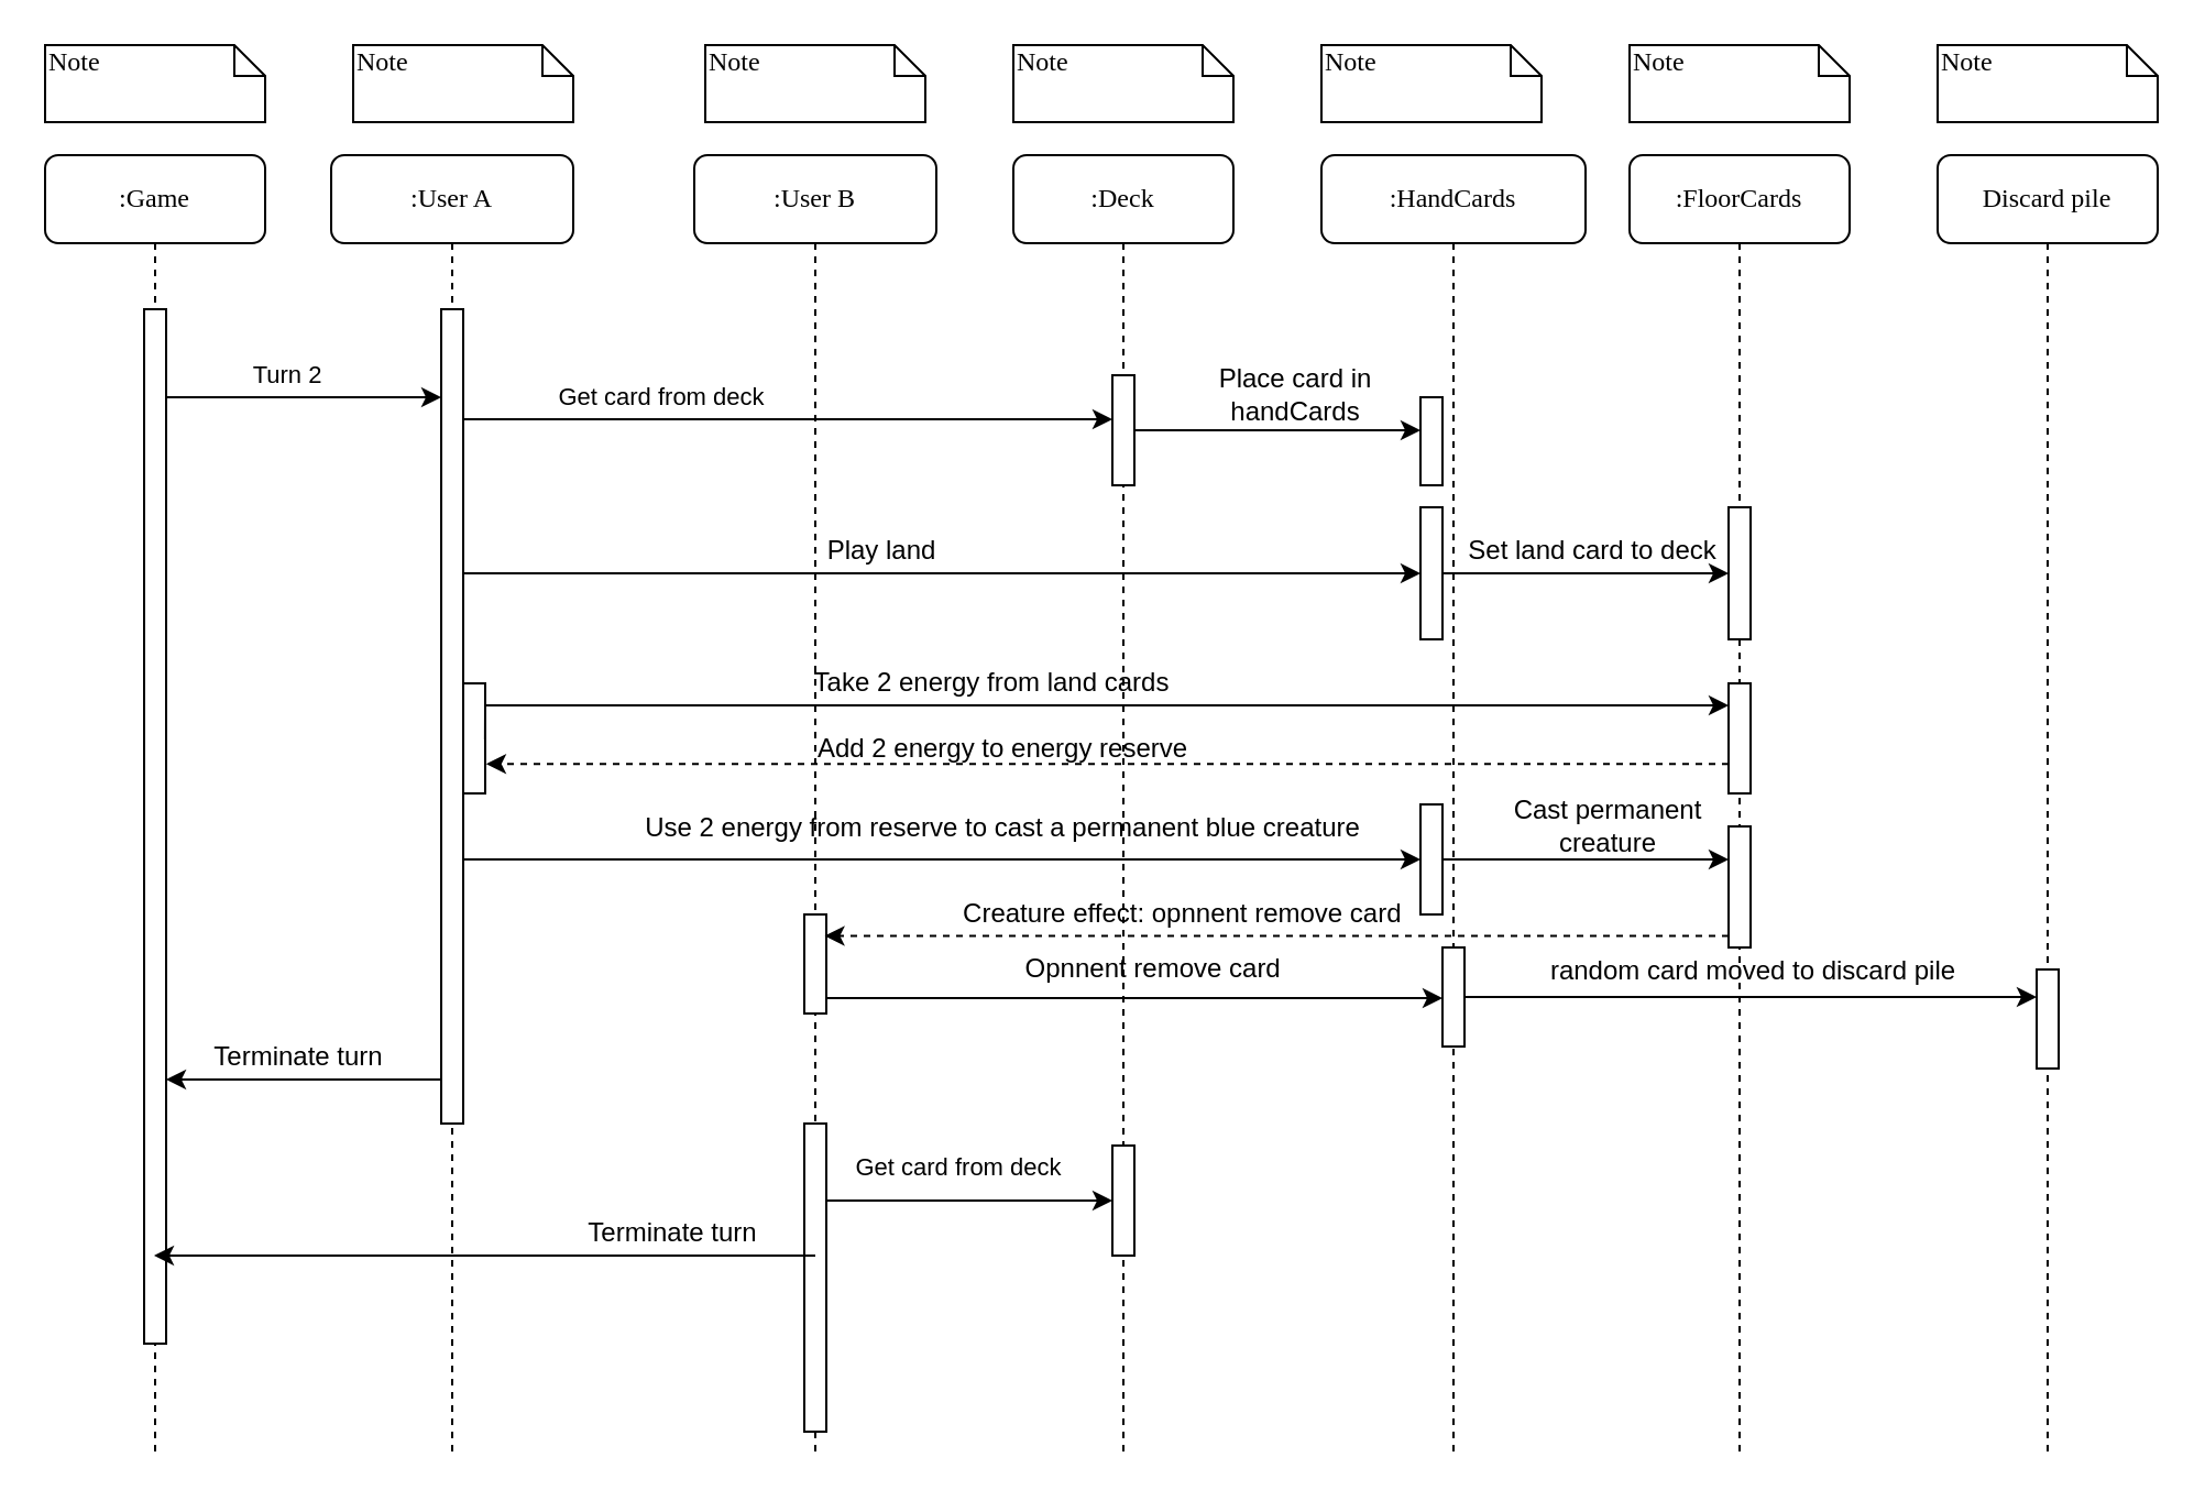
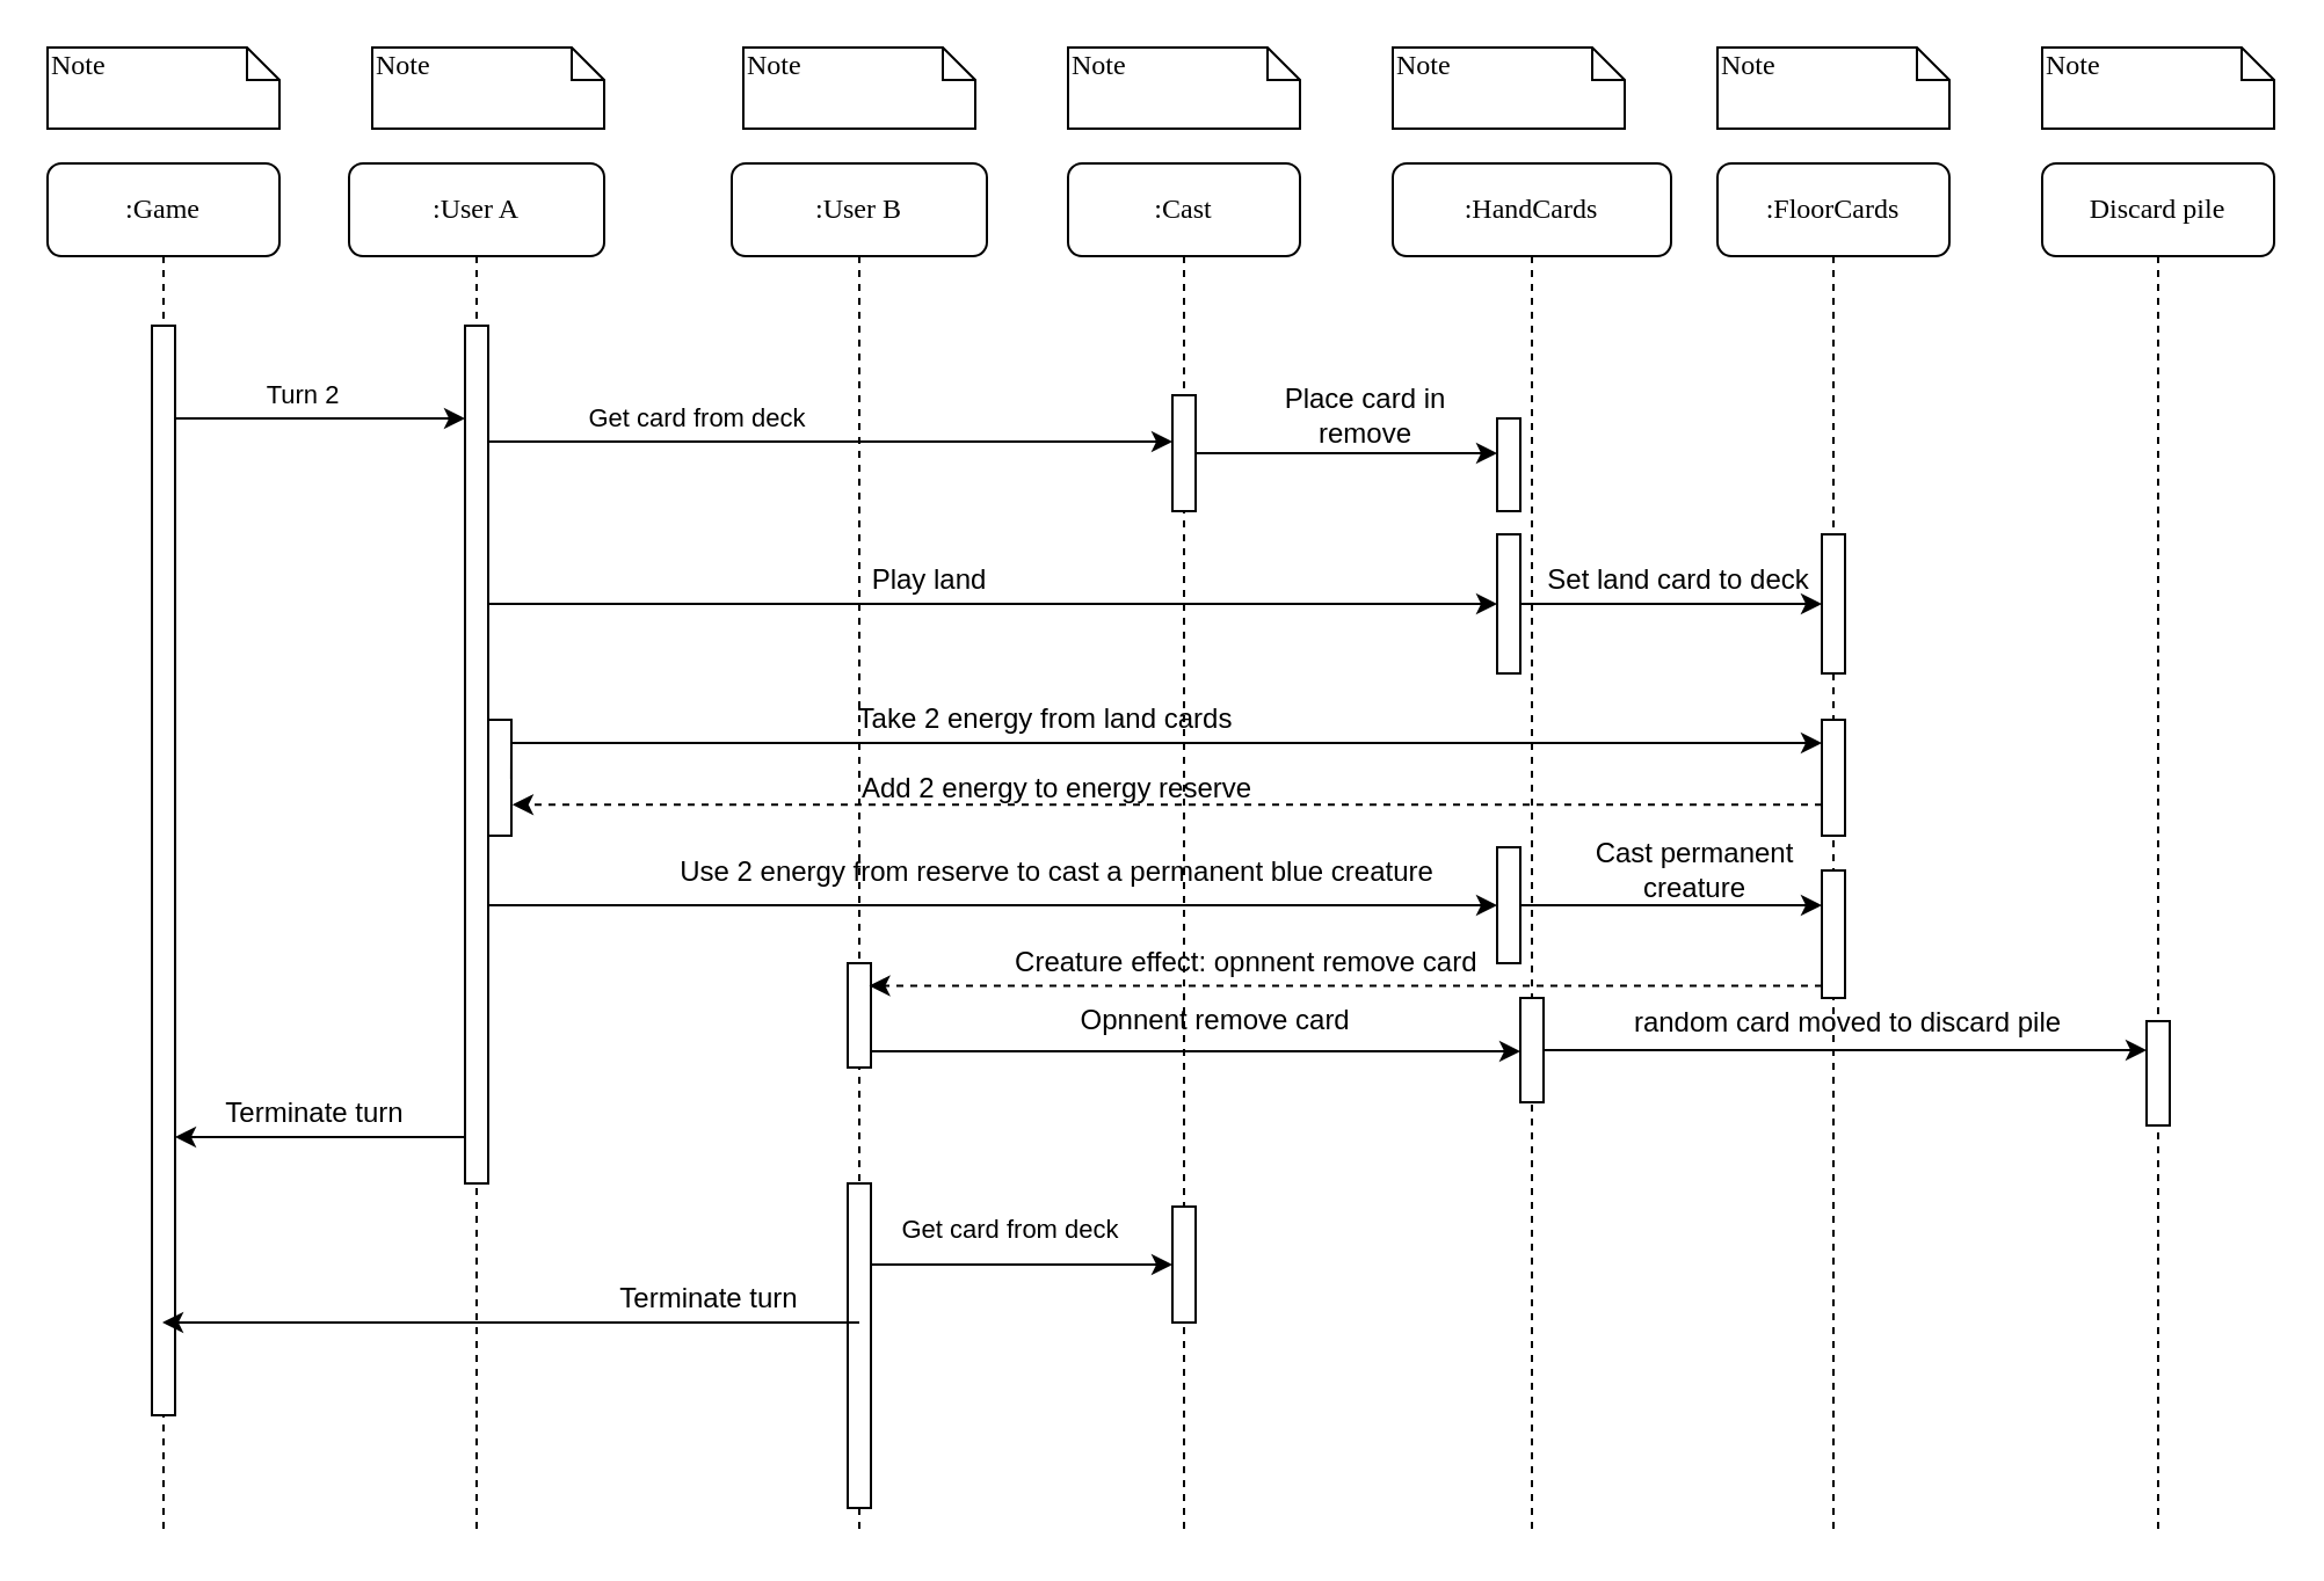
- <mxCell id="2" value=":Deck" style="shape=umlLifeline;perimeter=lifelinePerimeter;whiteSpace=wrap;html=1;container=1;collapsible=0;recursiveResize=0;outlineConnect=0;rounded=1;shadow=0;comic=0;labelBackgroundColor=none;strokeWidth=1;fontFamily=Verdana;fontSize=12;align=center;" parent="1" vertex="1"><mxGeometry x="460" y="70" width="100" height="590" as="geometry" /></mxCell>
+ <mxCell id="2" value=":Cast" style="shape=umlLifeline;perimeter=lifelinePerimeter;whiteSpace=wrap;html=1;container=1;collapsible=0;recursiveResize=0;outlineConnect=0;rounded=1;shadow=0;comic=0;labelBackgroundColor=none;strokeWidth=1;fontFamily=Verdana;fontSize=12;align=center;" parent="1" vertex="1"><mxGeometry x="460" y="70" width="100" height="590" as="geometry" /></mxCell>
- <mxCell id="38" value="Place card in &lt;br&gt;handCards" style="text;html=1;align=center;verticalAlign=middle;resizable=0;points=[];autosize=1;strokeColor=none;fillColor=none;" parent="1" vertex="1"><mxGeometry x="548" y="164" width="80" height="30" as="geometry" /></mxCell>
+ <mxCell id="38" value="Place card in &lt;br&gt;remove" style="text;html=1;align=center;verticalAlign=middle;resizable=0;points=[];autosize=1;strokeColor=none;fillColor=none;" parent="1" vertex="1"><mxGeometry x="548" y="164" width="80" height="30" as="geometry" /></mxCell>
